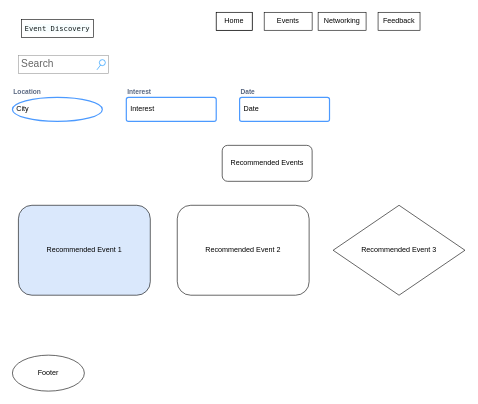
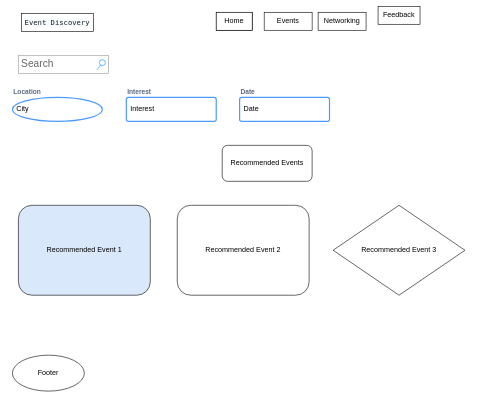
- <mxCell id="5" value="Feedback" style="rounded=0;whiteSpace=wrap;html=1;" parent="1" vertex="1"><mxGeometry x="630" y="20" width="70" height="30" as="geometry" /></mxCell>
+ <mxCell id="5" value="Feedback" style="rounded=0;whiteSpace=wrap;html=1;" parent="1" vertex="1"><mxGeometry x="630" y="10" width="70" height="30" as="geometry" /></mxCell>
- <mxCell id="7" value="&lt;span style=&quot;color: rgb(22, 29, 29); font-family: monospace; text-align: left; white-space-collapse: preserve; background-color: rgb(247, 253, 254);&quot;&gt;Event Discovery&lt;/span&gt;" style="rounded=0;whiteSpace=wrap;html=1;" parent="1" vertex="1"><mxGeometry x="35" y="32" width="120" height="30" as="geometry" /></mxCell>
+ <mxCell id="7" value="&lt;span style=&quot;color: rgb(22, 29, 29); font-family: monospace; text-align: left; white-space-collapse: preserve; background-color: rgb(247, 253, 254);&quot;&gt;Event Discovery&lt;/span&gt;" style="rounded=0;whiteSpace=wrap;html=1;" parent="1" vertex="1"><mxGeometry x="35" y="22" width="120" height="30" as="geometry" /></mxCell>
